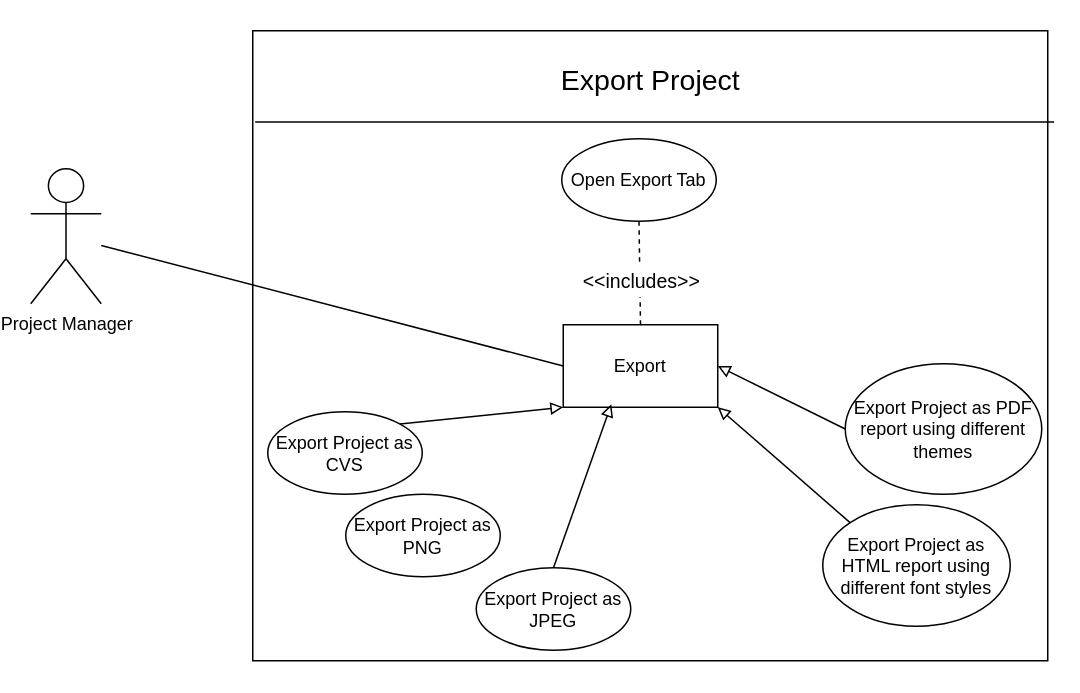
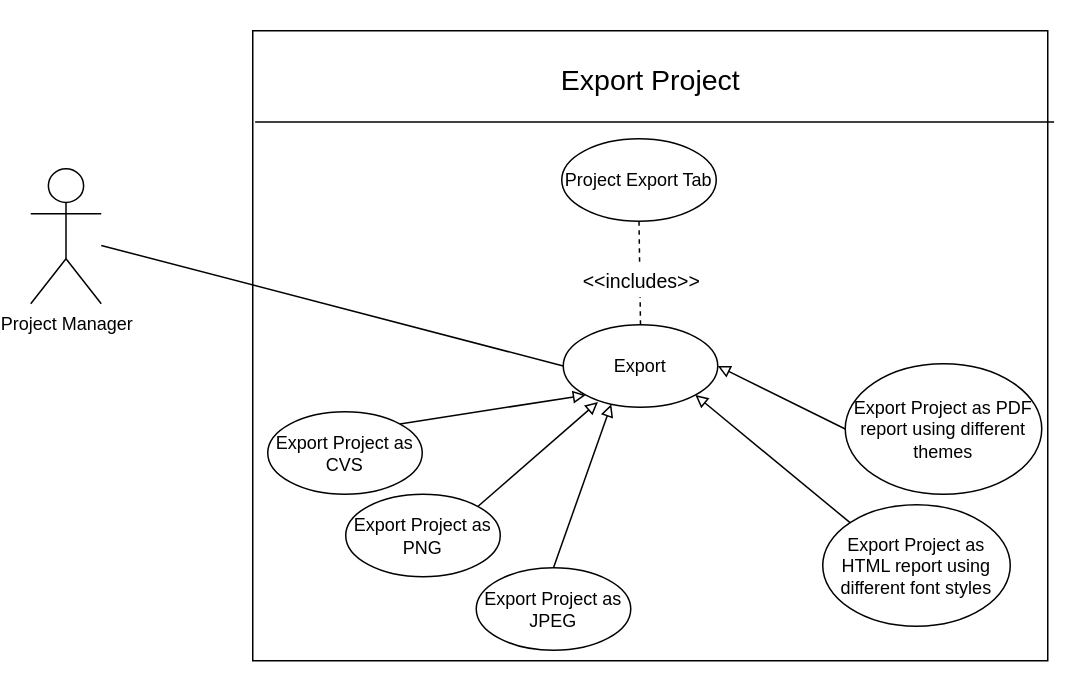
- <mxCell id="4" value="Open Export Tab" style="ellipse;whiteSpace=wrap;html=1;fillColor=none;" vertex="1" parent="1"><mxGeometry x="374" y="92" width="103" height="55" as="geometry" /></mxCell>
+ <mxCell id="4" value="Project Export Tab" style="ellipse;whiteSpace=wrap;html=1;fillColor=none;" vertex="1" parent="1"><mxGeometry x="374" y="92" width="103" height="55" as="geometry" /></mxCell>
- <mxCell id="7" value="Export" style="whiteSpace=wrap;html=1;fillColor=none;rounded=0;" vertex="1" parent="1"><mxGeometry x="375" y="216" width="103" height="55" as="geometry" /></mxCell>
+ <mxCell id="7" value="Export" style="ellipse;whiteSpace=wrap;html=1;fillColor=none;" vertex="1" parent="1"><mxGeometry x="375" y="216" width="103" height="55" as="geometry" /></mxCell>
+ <mxCell id="17" value="" style="endArrow=block;html=1;rounded=0;fontSize=13;endFill=0;exitX=1;exitY=0;exitDx=0;exitDy=0;entryX=0.225;entryY=0.935;entryDx=0;entryDy=0;entryPerimeter=0;" edge="1" parent="1" source="12" target="7"><mxGeometry width="50" height="50" relative="1" as="geometry"><mxPoint x="276.072" y="292.138" as="sourcePoint" /><mxPoint x="399.928" y="272.862" as="targetPoint" /></mxGeometry></mxCell>
